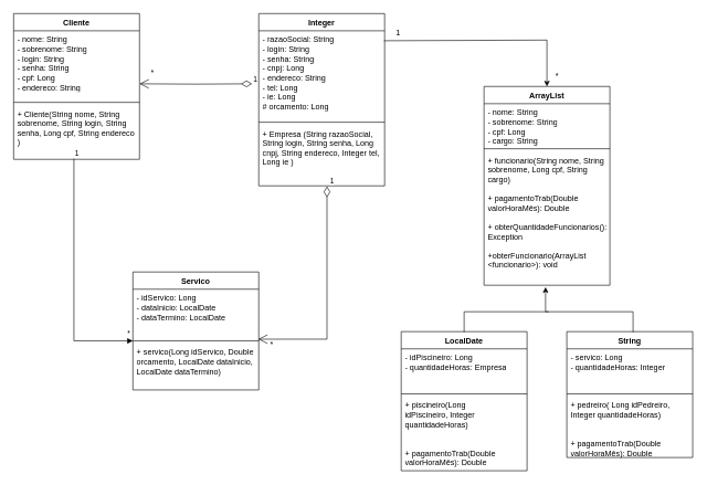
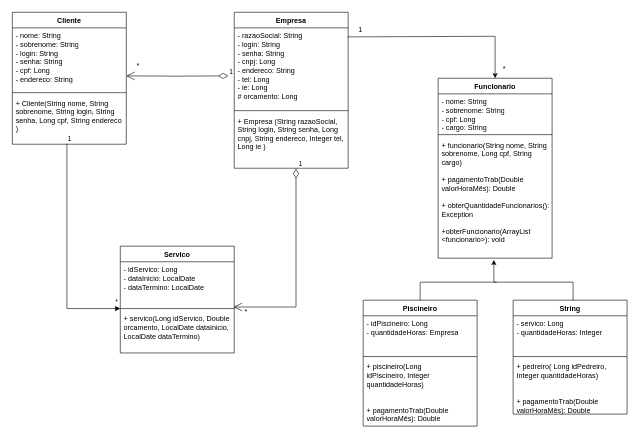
- <mxCell id="6" value="Integer" style="swimlane;fontStyle=1;align=center;verticalAlign=top;childLayout=stackLayout;horizontal=1;startSize=26;horizontalStack=0;resizeParent=1;resizeParentMax=0;resizeLast=0;collapsible=1;marginBottom=0;whiteSpace=wrap;html=1;" parent="1" vertex="1"><mxGeometry x="390" y="20" width="190" height="260" as="geometry" /></mxCell>
+ <mxCell id="6" value="Empresa" style="swimlane;fontStyle=1;align=center;verticalAlign=top;childLayout=stackLayout;horizontal=1;startSize=26;horizontalStack=0;resizeParent=1;resizeParentMax=0;resizeLast=0;collapsible=1;marginBottom=0;whiteSpace=wrap;html=1;" parent="1" vertex="1"><mxGeometry x="390" y="20" width="190" height="260" as="geometry" /></mxCell>
- <mxCell id="11" value="ArrayList" style="swimlane;fontStyle=1;align=center;verticalAlign=top;childLayout=stackLayout;horizontal=1;startSize=26;horizontalStack=0;resizeParent=1;resizeParentMax=0;resizeLast=0;collapsible=1;marginBottom=0;whiteSpace=wrap;html=1;" parent="1" vertex="1"><mxGeometry x="730" y="130" width="190" height="300" as="geometry" /></mxCell>
+ <mxCell id="11" value="Funcionario" style="swimlane;fontStyle=1;align=center;verticalAlign=top;childLayout=stackLayout;horizontal=1;startSize=26;horizontalStack=0;resizeParent=1;resizeParentMax=0;resizeLast=0;collapsible=1;marginBottom=0;whiteSpace=wrap;html=1;" parent="1" vertex="1"><mxGeometry x="730" y="130" width="190" height="300" as="geometry" /></mxCell>
- <mxCell id="15" value="LocalDate" style="swimlane;fontStyle=1;align=center;verticalAlign=top;childLayout=stackLayout;horizontal=1;startSize=26;horizontalStack=0;resizeParent=1;resizeParentMax=0;resizeLast=0;collapsible=1;marginBottom=0;whiteSpace=wrap;html=1;" parent="1" vertex="1"><mxGeometry x="605" y="500" width="190" height="210" as="geometry" /></mxCell>
+ <mxCell id="15" value="Piscineiro" style="swimlane;fontStyle=1;align=center;verticalAlign=top;childLayout=stackLayout;horizontal=1;startSize=26;horizontalStack=0;resizeParent=1;resizeParentMax=0;resizeLast=0;collapsible=1;marginBottom=0;whiteSpace=wrap;html=1;" parent="1" vertex="1"><mxGeometry x="605" y="500" width="190" height="210" as="geometry" /></mxCell>
